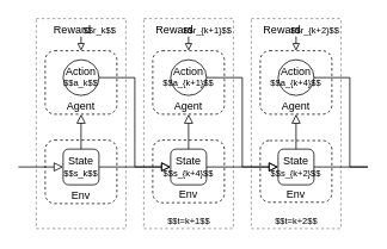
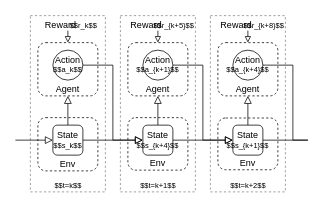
- <mxCell id="35" value="&lt;div style=&quot;font-size: 10px;&quot;&gt;$$r_{k+1}$$&lt;/div&gt;" style="text;html=1;strokeColor=none;fillColor=none;align=center;verticalAlign=middle;whiteSpace=wrap;rounded=0;fontSize=10;" vertex="1" parent="1"><mxGeometry x="216.5" y="23" width="29" height="20" as="geometry" /></mxCell>
+ <mxCell id="35" value="&lt;div style=&quot;font-size: 10px;&quot;&gt;$$r_{k+5}$$&lt;/div&gt;" style="text;html=1;strokeColor=none;fillColor=none;align=center;verticalAlign=middle;whiteSpace=wrap;rounded=0;fontSize=10;" vertex="1" parent="1"><mxGeometry x="216.5" y="23" width="29" height="20" as="geometry" /></mxCell>
- <mxCell id="45" value="&lt;div style=&quot;font-size: 10px&quot;&gt;$$r_{k+2}$$&lt;/div&gt;" style="text;html=1;strokeColor=none;fillColor=none;align=center;verticalAlign=middle;whiteSpace=wrap;rounded=0;fontSize=10;" vertex="1" parent="1"><mxGeometry x="336.5" y="23" width="29" height="20" as="geometry" /></mxCell>
+ <mxCell id="45" value="&lt;div style=&quot;font-size: 10px&quot;&gt;$$r_{k+8}$$&lt;/div&gt;" style="text;html=1;strokeColor=none;fillColor=none;align=center;verticalAlign=middle;whiteSpace=wrap;rounded=0;fontSize=10;" vertex="1" parent="1"><mxGeometry x="336.5" y="23" width="29" height="20" as="geometry" /></mxCell>
- <mxCell id="43" value="&lt;div style=&quot;font-size: 10px;&quot;&gt;$$s_{k+2}$$&lt;/div&gt;" style="text;html=1;strokeColor=none;fillColor=none;align=center;verticalAlign=middle;whiteSpace=wrap;rounded=0;fontSize=10;" vertex="1" parent="1"><mxGeometry x="310" y="183" width="40" height="20" as="geometry" /></mxCell>
+ <mxCell id="43" value="&lt;div style=&quot;font-size: 10px;&quot;&gt;$$s_{k+1}$$&lt;/div&gt;" style="text;html=1;strokeColor=none;fillColor=none;align=center;verticalAlign=middle;whiteSpace=wrap;rounded=0;fontSize=10;" vertex="1" parent="1"><mxGeometry x="310" y="183" width="40" height="20" as="geometry" /></mxCell>
+ <mxCell id="38" value="&lt;div style=&quot;font-size: 10px;&quot;&gt;$$t=k$$&lt;/div&gt;" style="text;html=1;strokeColor=none;fillColor=none;align=center;verticalAlign=middle;whiteSpace=wrap;rounded=0;labelPosition=center;verticalLabelPosition=middle;spacing=0;fontSize=10;" vertex="1" parent="1"><mxGeometry x="54.5" y="236" width="71" height="20" as="geometry" /></mxCell>
